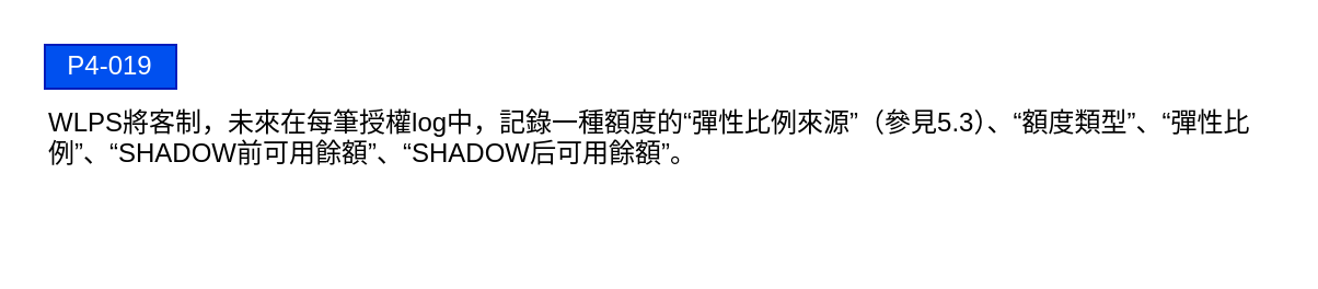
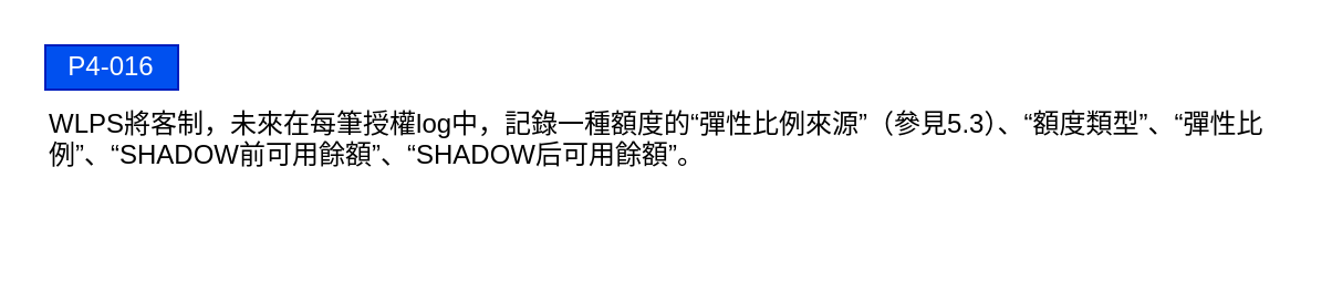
- <mxCell id="4" value="P4-019" style="rounded=0;whiteSpace=wrap;html=1;fillColor=#0050ef;strokeColor=#001DBC;fontColor=#ffffff;" vertex="1" parent="2"><mxGeometry width="60" height="20" as="geometry" /></mxCell>
+ <mxCell id="4" value="P4-016" style="rounded=0;whiteSpace=wrap;html=1;fillColor=#0050ef;strokeColor=#001DBC;fontColor=#ffffff;" vertex="1" parent="2"><mxGeometry width="60" height="20" as="geometry" /></mxCell>
